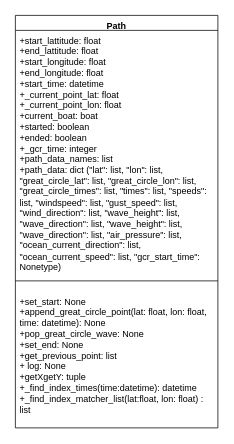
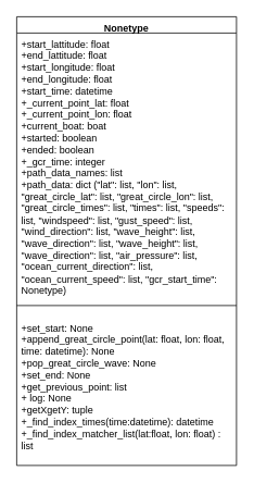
- <mxCell id="2" value="Path" style="swimlane;fontStyle=1;align=center;verticalAlign=top;childLayout=stackLayout;horizontal=1;startSize=20;horizontalStack=0;resizeParent=1;resizeParentMax=0;resizeLast=0;collapsible=1;marginBottom=0;whiteSpace=wrap;html=1;" vertex="1" parent="1"><mxGeometry x="20" y="20" width="270" height="550" as="geometry" /></mxCell>
+ <mxCell id="2" value="Nonetype" style="swimlane;fontStyle=1;align=center;verticalAlign=top;childLayout=stackLayout;horizontal=1;startSize=20;horizontalStack=0;resizeParent=1;resizeParentMax=0;resizeLast=0;collapsible=1;marginBottom=0;whiteSpace=wrap;html=1;" vertex="1" parent="1"><mxGeometry x="20" y="20" width="270" height="550" as="geometry" /></mxCell>
